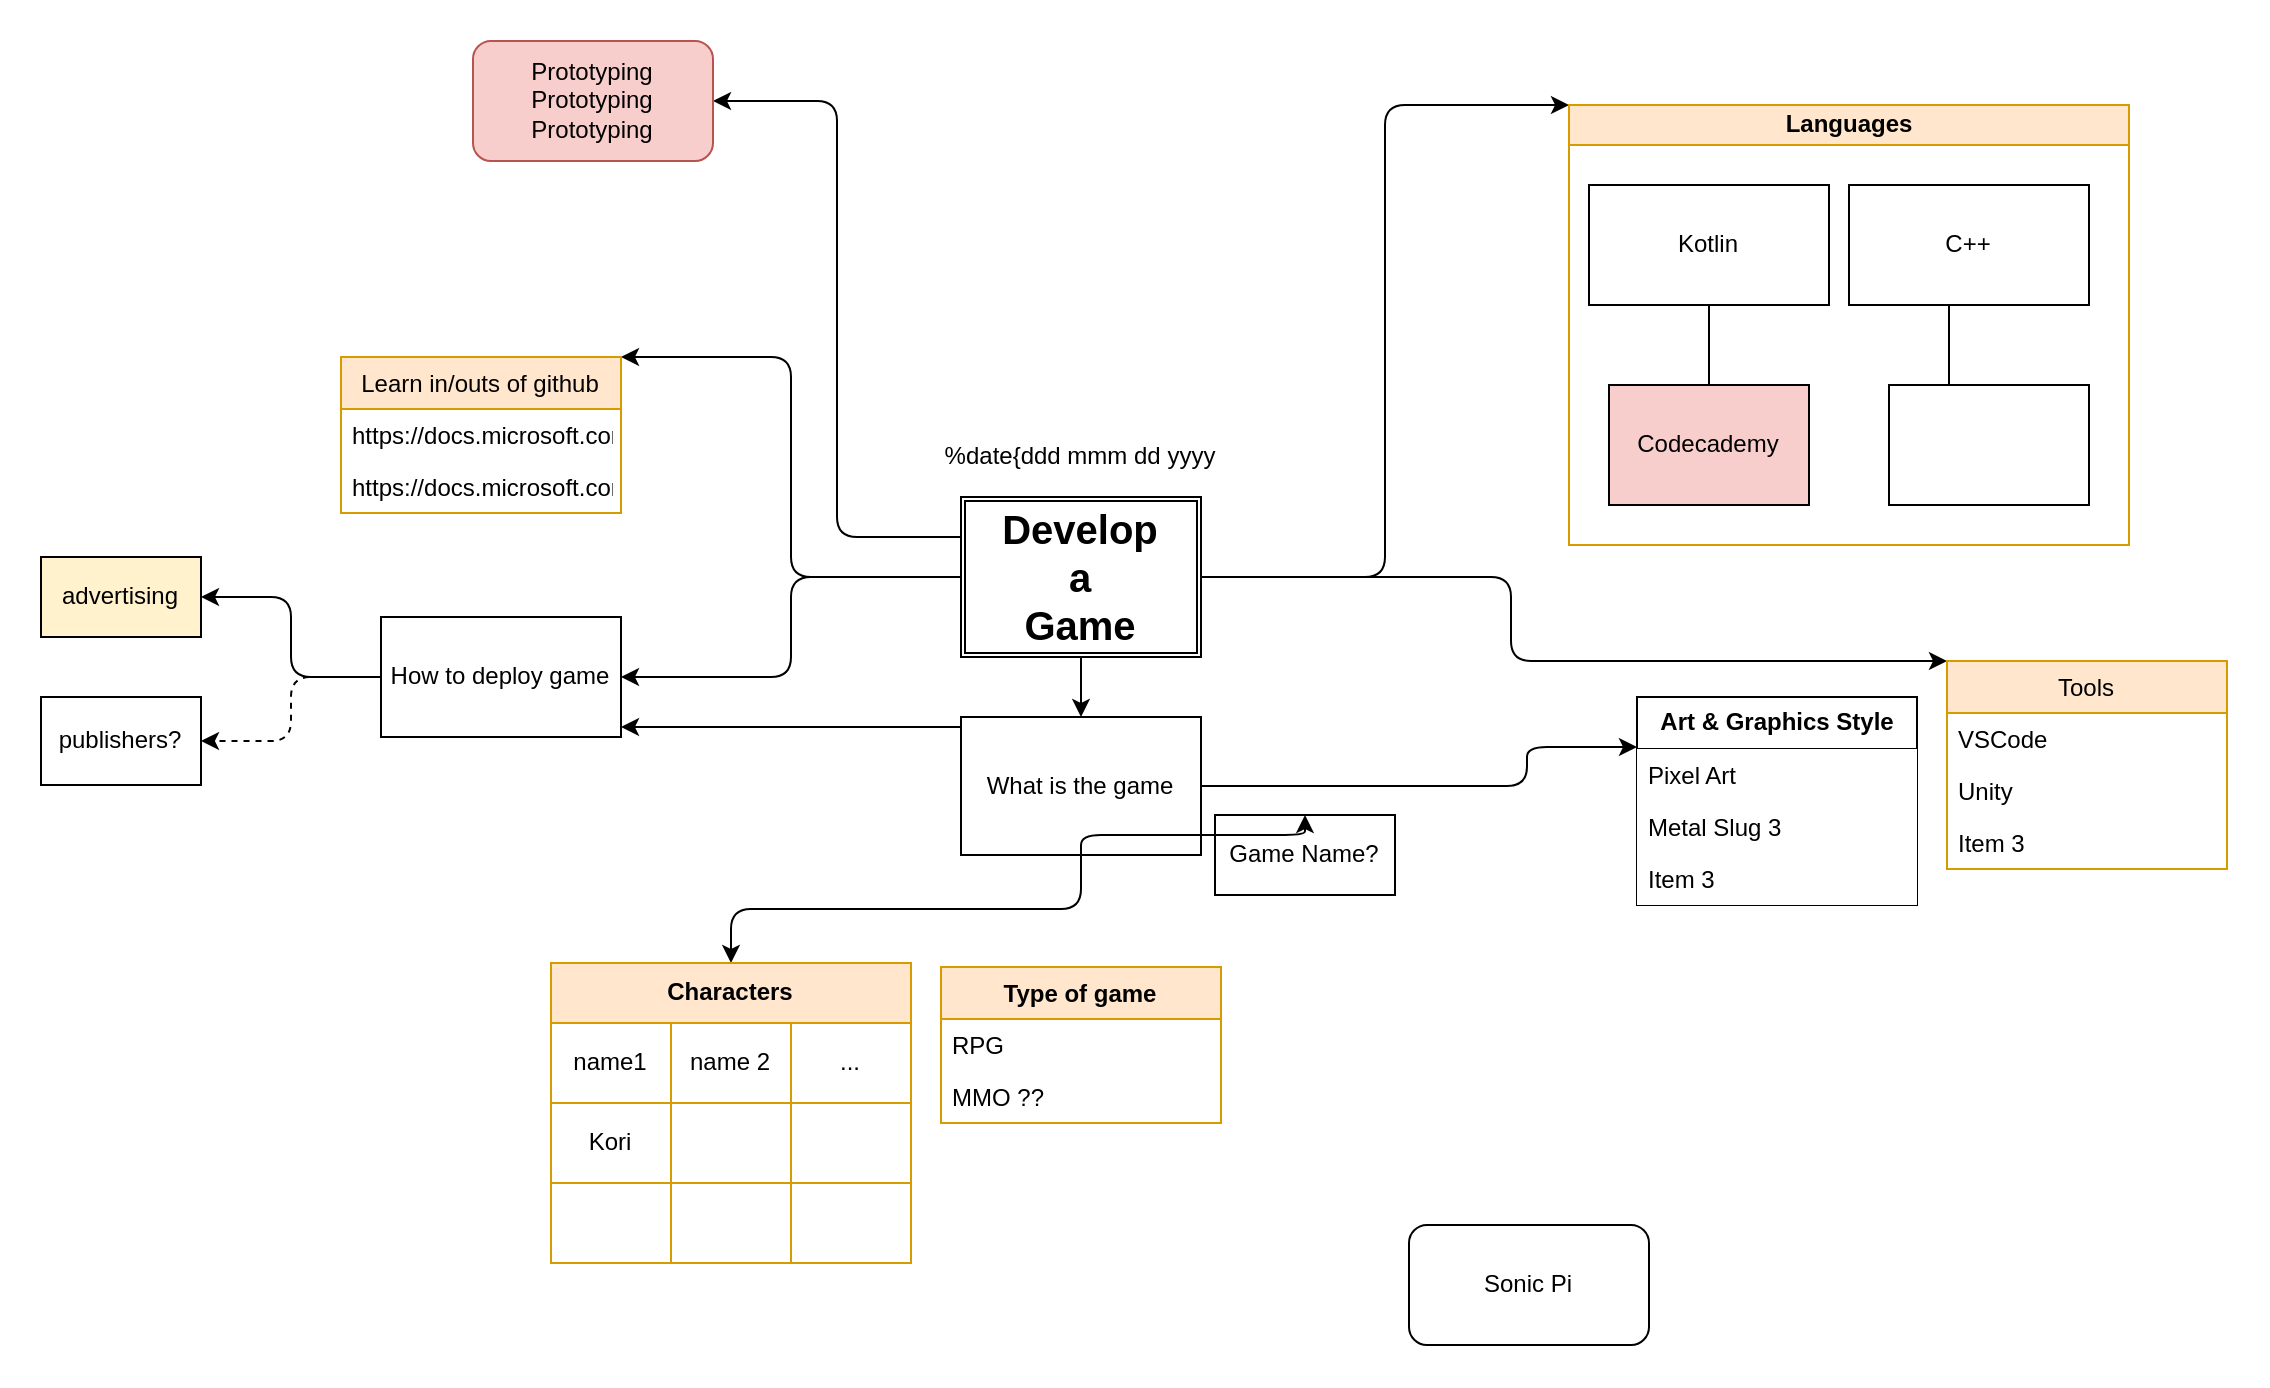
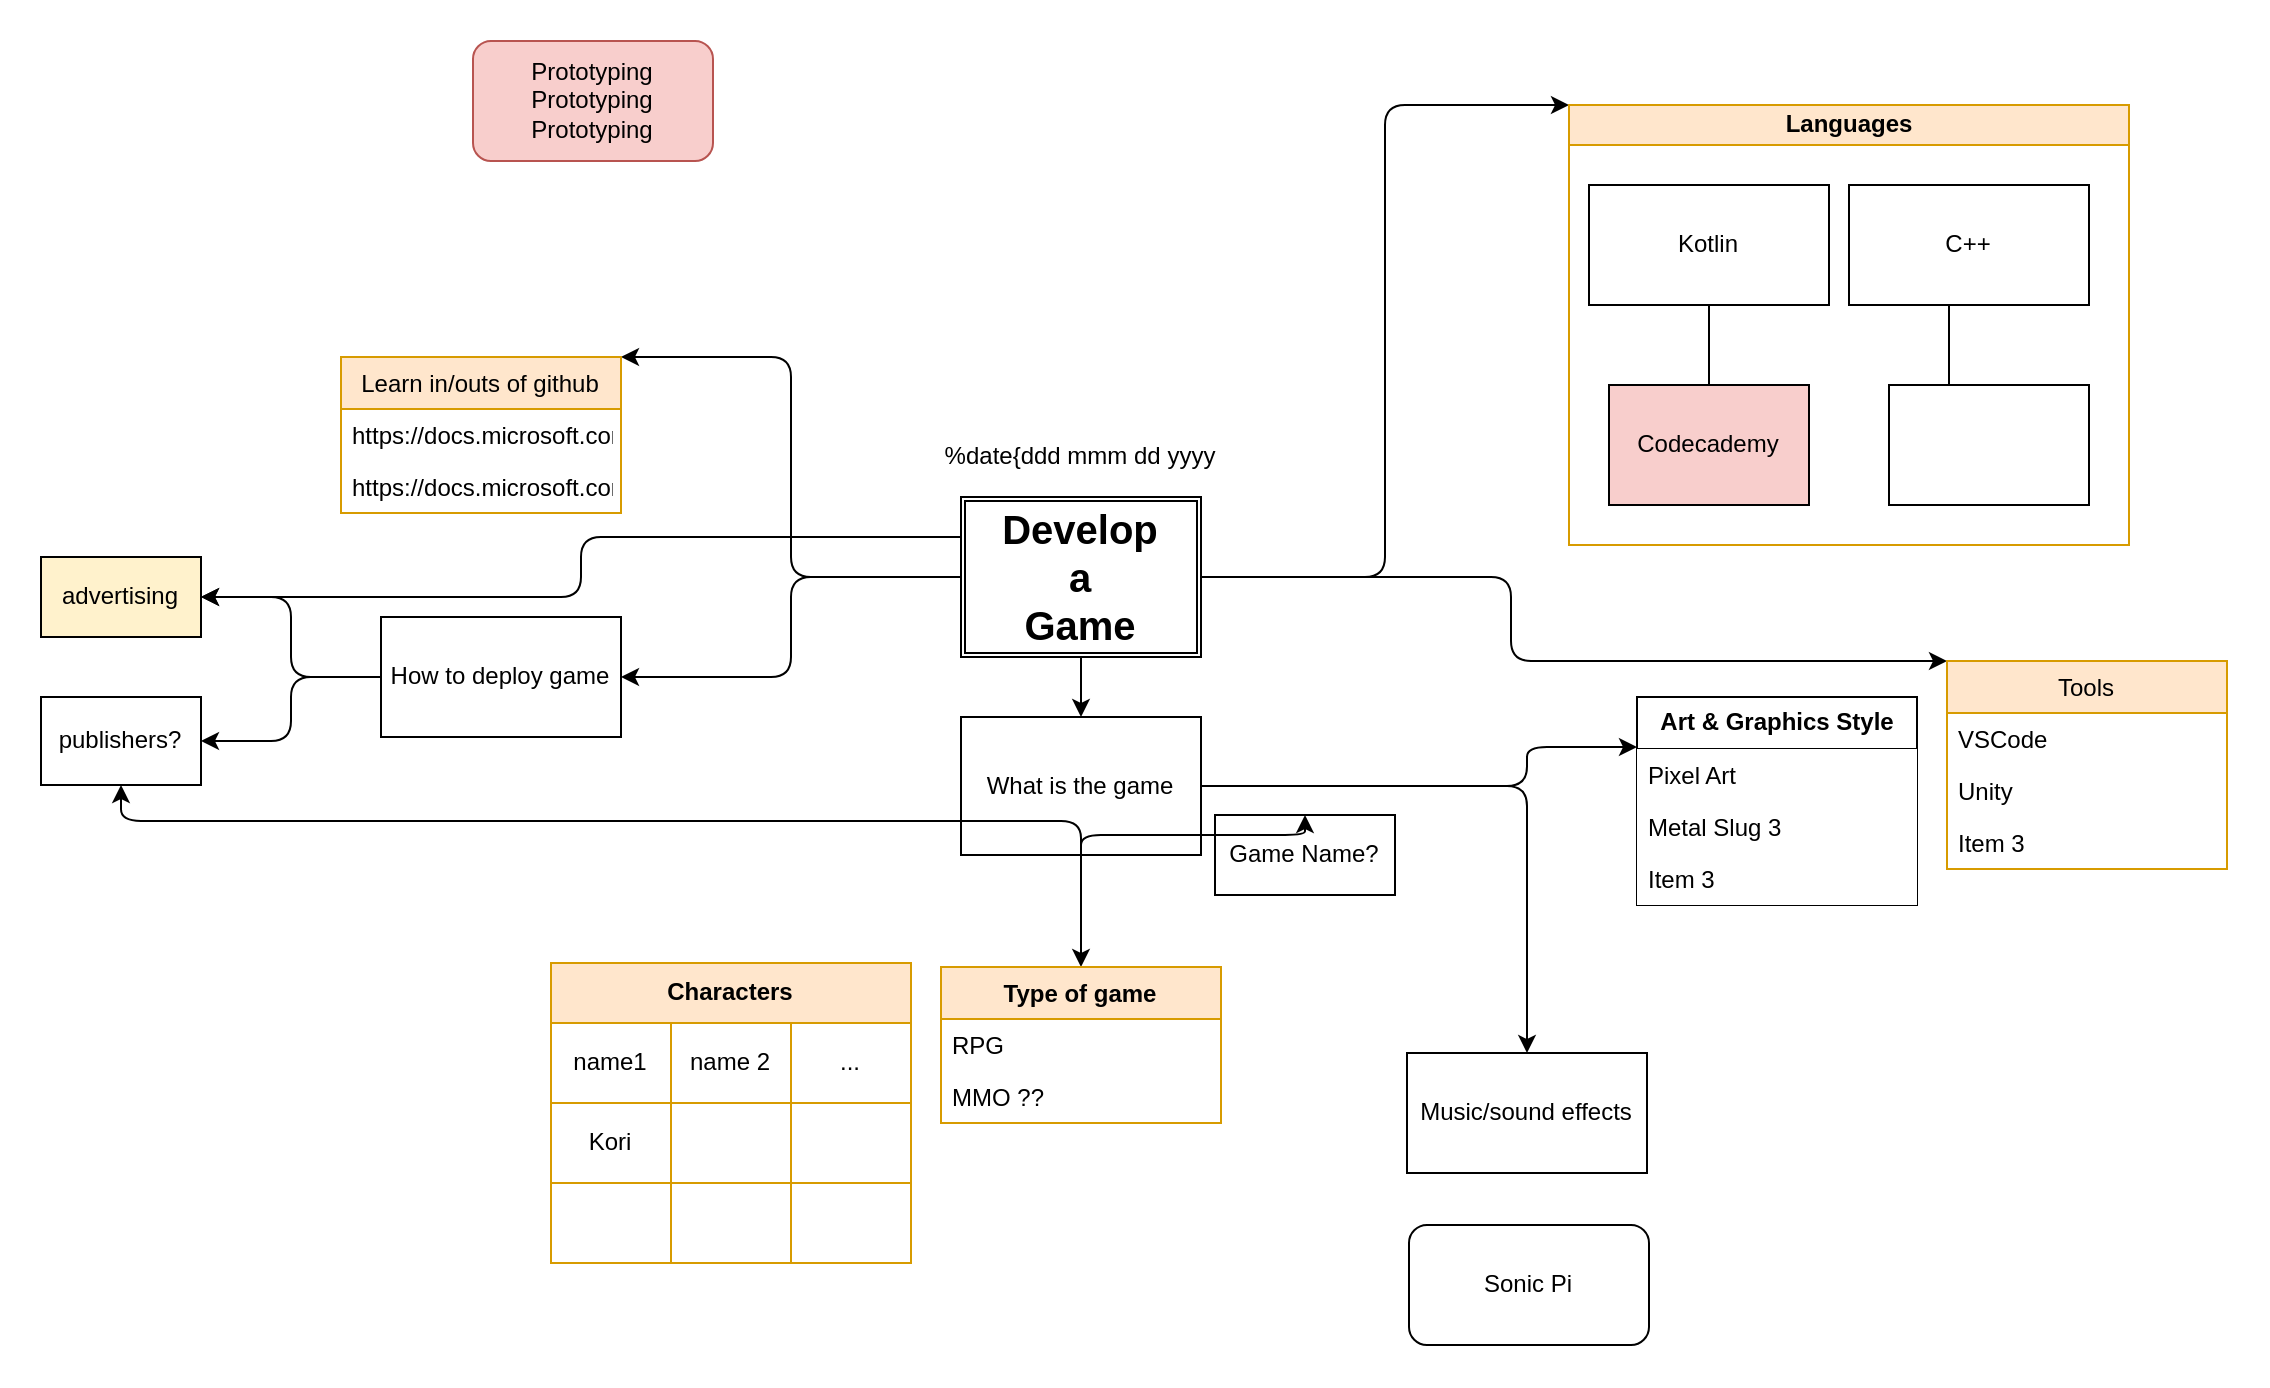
- <mxCell id="30" value="" style="endArrow=classic;html=1;exitX=0;exitY=0.25;exitDx=0;exitDy=0;edgeStyle=elbowEdgeStyle;" parent="1" source="29" target="31" edge="1"><mxGeometry width="50" height="50" relative="1" as="geometry"><mxPoint x="545" y="333" as="sourcePoint" /><mxPoint x="404" y="68" as="targetPoint" /></mxGeometry></mxCell>
+ <mxCell id="30" value="" style="endArrow=classic;html=1;exitX=0;exitY=0.25;exitDx=0;exitDy=0;edgeStyle=elbowEdgeStyle;" parent="1" source="29" target="17" edge="1"><mxGeometry width="50" height="50" relative="1" as="geometry"><mxPoint x="545" y="333" as="sourcePoint" /><mxPoint x="404" y="68" as="targetPoint" /></mxGeometry></mxCell>
- <mxCell id="8" value="" style="edgeStyle=elbowEdgeStyle;rounded=1;sketch=0;orthogonalLoop=1;jettySize=auto;html=1;elbow=vertical;" parent="1" source="9" target="6" edge="1"><mxGeometry relative="1" as="geometry"><mxPoint x="540" y="568" as="targetPoint" /></mxGeometry></mxCell>
+ <mxCell id="8" value="" style="edgeStyle=elbowEdgeStyle;rounded=1;sketch=0;orthogonalLoop=1;jettySize=auto;html=1;entryX=0.5;entryY=0;entryDx=0;entryDy=0;elbow=vertical;" parent="1" source="9" target="33" edge="1"><mxGeometry relative="1" as="geometry"><mxPoint x="540" y="568" as="targetPoint" /></mxGeometry></mxCell>
- <mxCell id="4" value="" style="edgeStyle=orthogonalEdgeStyle;curved=0;rounded=1;sketch=0;orthogonalLoop=1;jettySize=auto;html=1;dashed=1;" parent="1" source="6" target="16" edge="1"><mxGeometry relative="1" as="geometry" /></mxCell>
+ <mxCell id="4" value="" style="edgeStyle=orthogonalEdgeStyle;curved=0;rounded=1;sketch=0;orthogonalLoop=1;jettySize=auto;html=1;" parent="1" source="6" target="16" edge="1"><mxGeometry relative="1" as="geometry" /></mxCell>
- <mxCell id="13" value="" style="endArrow=classic;html=1;exitX=0.5;exitY=1;exitDx=0;exitDy=0;edgeStyle=elbowEdgeStyle;elbow=vertical;" parent="1" source="9" target="36" edge="1"><mxGeometry width="50" height="50" relative="1" as="geometry"><mxPoint x="520" y="638" as="sourcePoint" /><mxPoint x="450" y="578" as="targetPoint" /></mxGeometry></mxCell>
+ <mxCell id="13" value="" style="endArrow=classic;html=1;exitX=0.5;exitY=1;exitDx=0;exitDy=0;edgeStyle=elbowEdgeStyle;elbow=vertical;" parent="1" source="9" target="16" edge="1"><mxGeometry width="50" height="50" relative="1" as="geometry"><mxPoint x="520" y="638" as="sourcePoint" /><mxPoint x="450" y="578" as="targetPoint" /></mxGeometry></mxCell>
+ <mxCell id="53" value="" style="endArrow=classic;html=1;entryX=0.5;entryY=0;entryDx=0;entryDy=0;edgeStyle=elbowEdgeStyle;exitX=1;exitY=0.5;exitDx=0;exitDy=0;" parent="1" source="9" target="28" edge="1"><mxGeometry width="50" height="50" relative="1" as="geometry"><mxPoint x="696" y="375" as="sourcePoint" /><mxPoint x="788" y="464" as="targetPoint" /><Array as="points"><mxPoint x="763" y="529" /></Array></mxGeometry></mxCell>
+ <mxCell id="28" value="Music/sound effects" style="rounded=0;whiteSpace=wrap;html=1;" parent="1" vertex="1"><mxGeometry x="703" y="526" width="120" height="60" as="geometry" /></mxCell>
